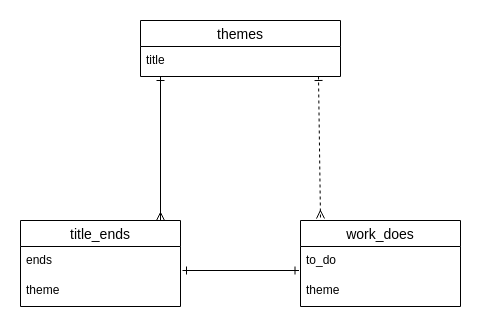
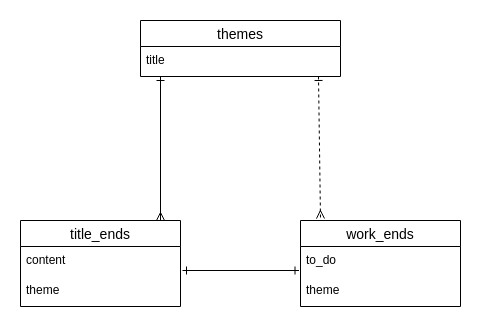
- <mxCell id="4" value="work_does" style="swimlane;fontStyle=0;childLayout=stackLayout;horizontal=1;startSize=26;horizontalStack=0;resizeParent=1;resizeParentMax=0;resizeLast=0;collapsible=1;marginBottom=0;align=center;fontSize=14;" vertex="1" parent="1"><mxGeometry x="300" y="220" width="160" height="86" as="geometry" /></mxCell>
+ <mxCell id="4" value="work_ends" style="swimlane;fontStyle=0;childLayout=stackLayout;horizontal=1;startSize=26;horizontalStack=0;resizeParent=1;resizeParentMax=0;resizeLast=0;collapsible=1;marginBottom=0;align=center;fontSize=14;" vertex="1" parent="1"><mxGeometry x="300" y="220" width="160" height="86" as="geometry" /></mxCell>
- <mxCell id="8" value="ends" style="text;strokeColor=none;fillColor=none;spacingLeft=4;spacingRight=4;overflow=hidden;rotatable=0;points=[[0,0.5],[1,0.5]];portConstraint=eastwest;fontSize=12;" vertex="1" parent="7"><mxGeometry y="26" width="160" height="30" as="geometry" /></mxCell>
+ <mxCell id="8" value="content" style="text;strokeColor=none;fillColor=none;spacingLeft=4;spacingRight=4;overflow=hidden;rotatable=0;points=[[0,0.5],[1,0.5]];portConstraint=eastwest;fontSize=12;" vertex="1" parent="7"><mxGeometry y="26" width="160" height="30" as="geometry" /></mxCell>
